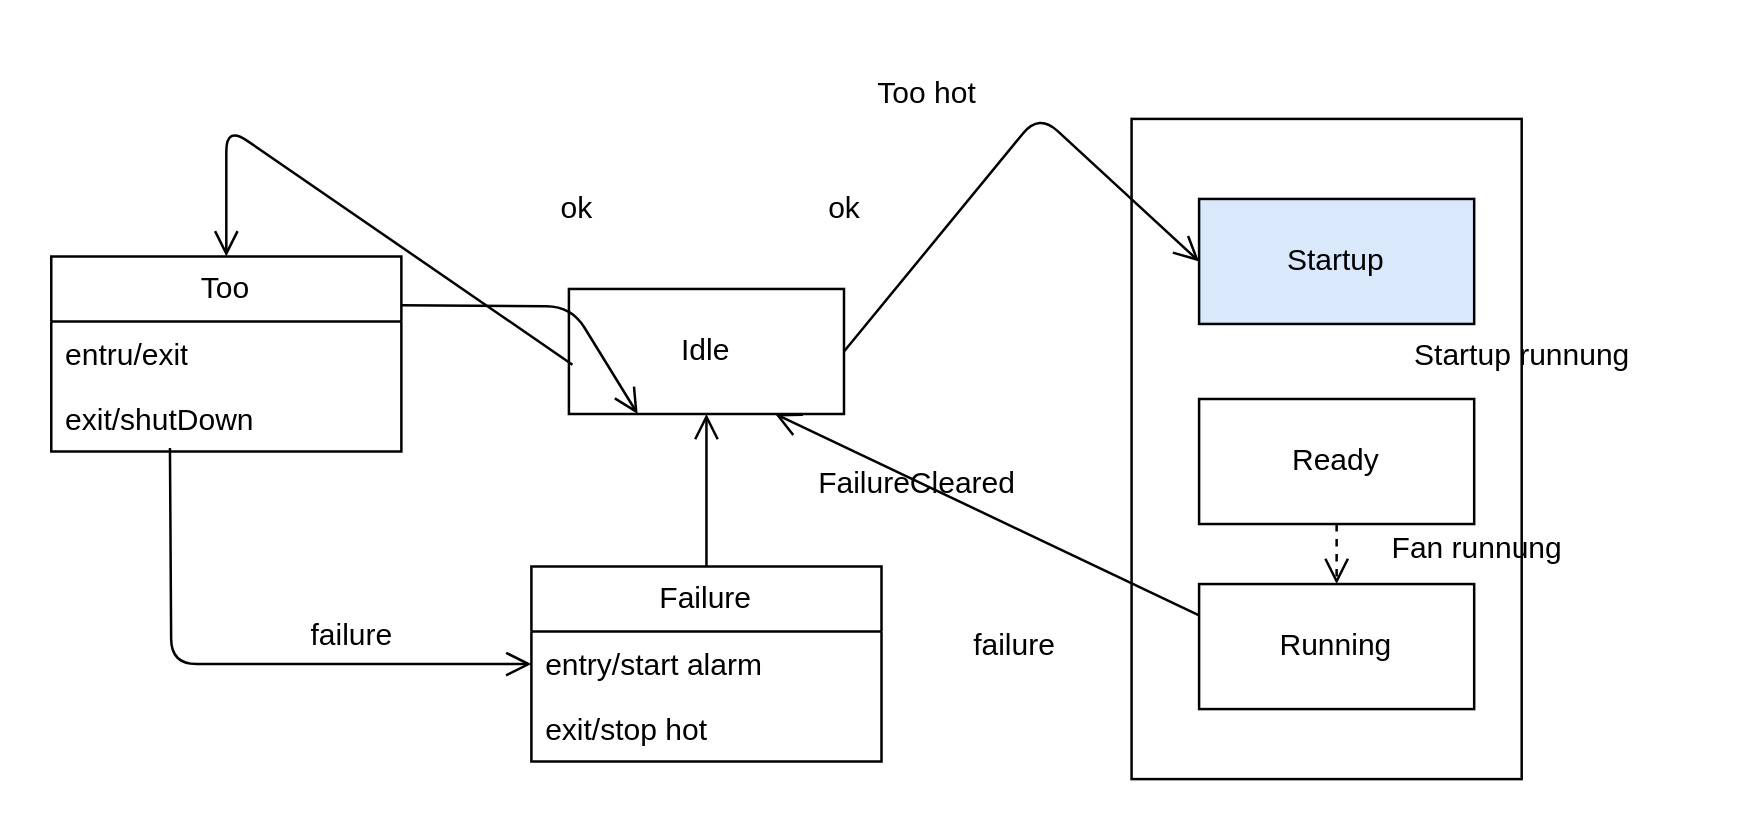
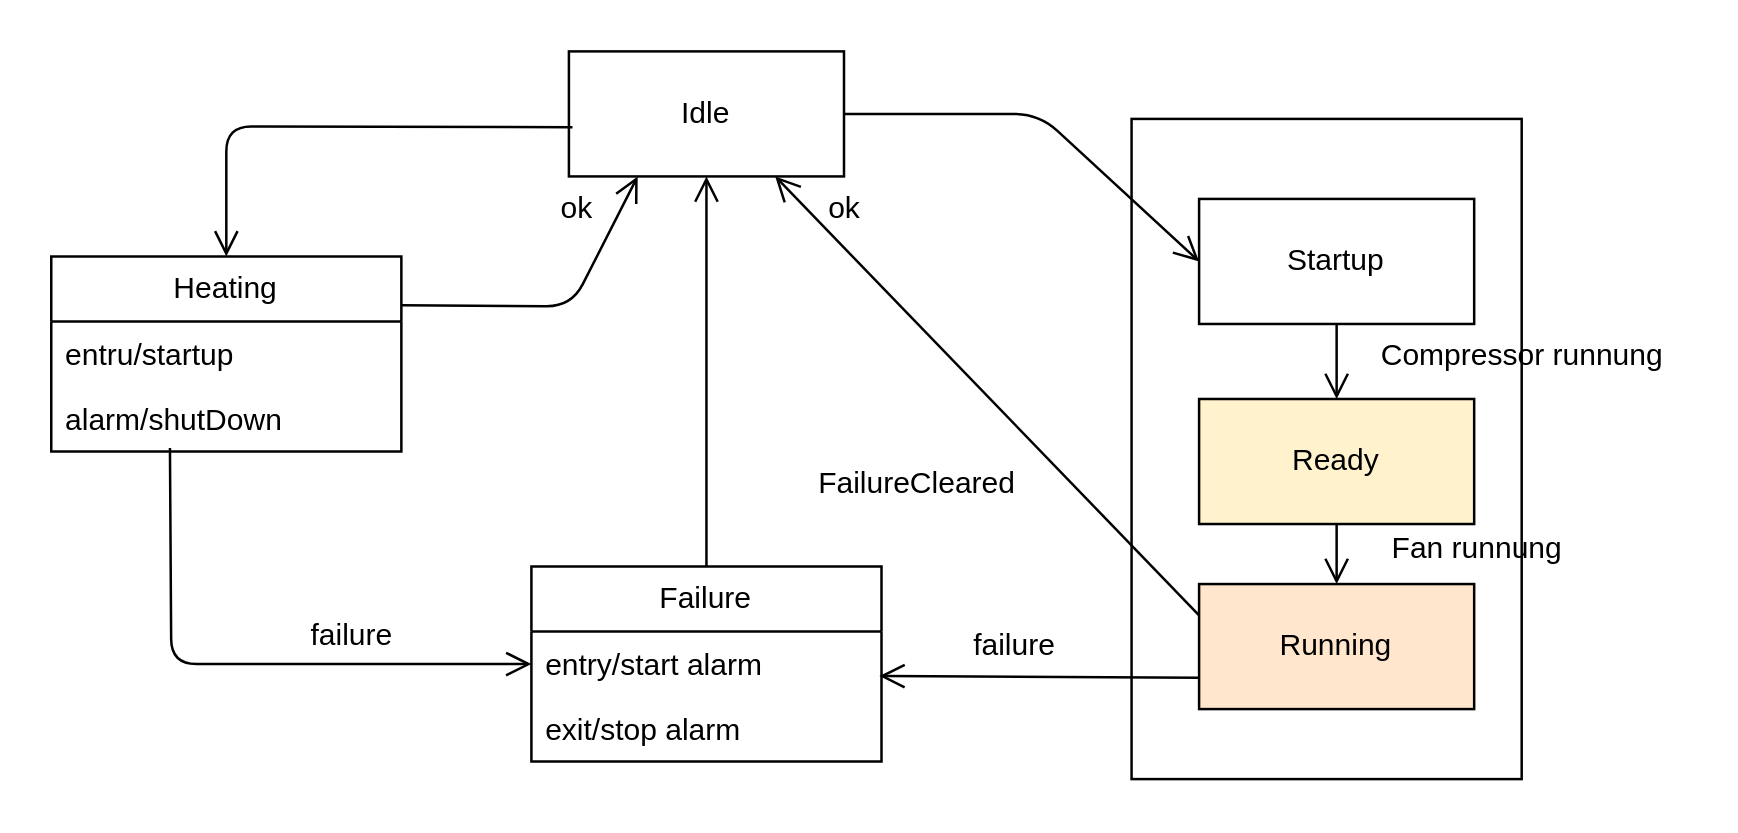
- <mxCell id="22" value="Too hot" style="text;html=1;align=center;verticalAlign=middle;resizable=0;points=[];autosize=1;strokeColor=none;fillColor=none;" vertex="1" parent="1"><mxGeometry x="341" y="24" width="57" height="26" as="geometry" /></mxCell>
- <mxCell id="4" value="Startup" style="html=1;whiteSpace=wrap;fillColor=#dae8fc;" vertex="1" parent="1"><mxGeometry x="479" y="79" width="110" height="50" as="geometry" /></mxCell>
+ <mxCell id="4" value="Startup" style="html=1;whiteSpace=wrap;" vertex="1" parent="1"><mxGeometry x="479" y="79" width="110" height="50" as="geometry" /></mxCell>
- <mxCell id="15" value="Too" style="swimlane;fontStyle=0;childLayout=stackLayout;horizontal=1;startSize=26;fillColor=none;horizontalStack=0;resizeParent=1;resizeParentMax=0;resizeLast=0;collapsible=1;marginBottom=0;whiteSpace=wrap;html=1;" vertex="1" parent="1"><mxGeometry x="20" y="102" width="140" height="78" as="geometry" /></mxCell>
+ <mxCell id="15" value="Heating" style="swimlane;fontStyle=0;childLayout=stackLayout;horizontal=1;startSize=26;fillColor=none;horizontalStack=0;resizeParent=1;resizeParentMax=0;resizeLast=0;collapsible=1;marginBottom=0;whiteSpace=wrap;html=1;" vertex="1" parent="1"><mxGeometry x="20" y="102" width="140" height="78" as="geometry" /></mxCell>
- <mxCell id="2" value="Idle" style="html=1;whiteSpace=wrap;" vertex="1" parent="1"><mxGeometry x="227" y="115" width="110" height="50" as="geometry" /></mxCell>
+ <mxCell id="2" value="Idle" style="html=1;whiteSpace=wrap;" vertex="1" parent="1"><mxGeometry x="227" y="20" width="110" height="50" as="geometry" /></mxCell>
- <mxCell id="28" value="Startup runnung" style="text;html=1;align=center;verticalAlign=middle;resizable=0;points=[];autosize=1;strokeColor=none;fillColor=none;" vertex="1" parent="1"><mxGeometry x="542" y="129" width="131" height="26" as="geometry" /></mxCell>
+ <mxCell id="28" value="Compressor runnung" style="text;html=1;align=center;verticalAlign=middle;resizable=0;points=[];autosize=1;strokeColor=none;fillColor=none;" vertex="1" parent="1"><mxGeometry x="542" y="129" width="131" height="26" as="geometry" /></mxCell>
- <mxCell id="16" value="entru/exit" style="text;strokeColor=none;fillColor=none;align=left;verticalAlign=top;spacingLeft=4;spacingRight=4;overflow=hidden;rotatable=0;points=[[0,0.5],[1,0.5]];portConstraint=eastwest;whiteSpace=wrap;html=1;" vertex="1" parent="15"><mxGeometry y="26" width="140" height="26" as="geometry" /></mxCell>
+ <mxCell id="16" value="entru/startup" style="text;strokeColor=none;fillColor=none;align=left;verticalAlign=top;spacingLeft=4;spacingRight=4;overflow=hidden;rotatable=0;points=[[0,0.5],[1,0.5]];portConstraint=eastwest;whiteSpace=wrap;html=1;" vertex="1" parent="15"><mxGeometry y="26" width="140" height="26" as="geometry" /></mxCell>
+ <mxCell id="8" value="" style="endArrow=open;endFill=1;endSize=8;html=1;exitX=0.5;exitY=1;exitDx=0;exitDy=0;entryX=0.5;entryY=0;entryDx=0;entryDy=0;" edge="1" parent="1" source="4" target="5"><mxGeometry width="160" relative="1" as="geometry"><mxPoint x="194" y="204" as="sourcePoint" /><mxPoint x="354" y="204" as="targetPoint" /></mxGeometry></mxCell>
- <mxCell id="17" value="exit/shutDown" style="text;strokeColor=none;fillColor=none;align=left;verticalAlign=top;spacingLeft=4;spacingRight=4;overflow=hidden;rotatable=0;points=[[0,0.5],[1,0.5]];portConstraint=eastwest;whiteSpace=wrap;html=1;" vertex="1" parent="15"><mxGeometry y="52" width="140" height="26" as="geometry" /></mxCell>
+ <mxCell id="17" value="alarm/shutDown" style="text;strokeColor=none;fillColor=none;align=left;verticalAlign=top;spacingLeft=4;spacingRight=4;overflow=hidden;rotatable=0;points=[[0,0.5],[1,0.5]];portConstraint=eastwest;whiteSpace=wrap;html=1;" vertex="1" parent="15"><mxGeometry y="52" width="140" height="26" as="geometry" /></mxCell>
- <mxCell id="5" value="Ready" style="html=1;whiteSpace=wrap;" vertex="1" parent="1"><mxGeometry x="479" y="159" width="110" height="50" as="geometry" /></mxCell>
+ <mxCell id="5" value="Ready" style="html=1;whiteSpace=wrap;fillColor=#fff2cc;" vertex="1" parent="1"><mxGeometry x="479" y="159" width="110" height="50" as="geometry" /></mxCell>
- <mxCell id="9" value="" style="endArrow=open;endFill=1;endSize=8;html=1;exitX=0.5;exitY=1;exitDx=0;exitDy=0;entryX=0.5;entryY=0;entryDx=0;entryDy=0;dashed=1;" edge="1" parent="1" source="5" target="7"><mxGeometry width="160" relative="1" as="geometry"><mxPoint x="533.66" y="209" as="sourcePoint" /><mxPoint x="533.66" y="239" as="targetPoint" /></mxGeometry></mxCell>
+ <mxCell id="9" value="" style="endArrow=open;endFill=1;endSize=8;html=1;exitX=0.5;exitY=1;exitDx=0;exitDy=0;entryX=0.5;entryY=0;entryDx=0;entryDy=0;" edge="1" parent="1" source="5" target="7"><mxGeometry width="160" relative="1" as="geometry"><mxPoint x="533.66" y="209" as="sourcePoint" /><mxPoint x="533.66" y="239" as="targetPoint" /></mxGeometry></mxCell>
- <mxCell id="7" value="Running" style="html=1;whiteSpace=wrap;" vertex="1" parent="1"><mxGeometry x="479" y="233" width="110" height="50" as="geometry" /></mxCell>
+ <mxCell id="7" value="Running" style="html=1;whiteSpace=wrap;fillColor=#ffe6cc;" vertex="1" parent="1"><mxGeometry x="479" y="233" width="110" height="50" as="geometry" /></mxCell>
+ <mxCell id="14" value="" style="endArrow=open;endFill=1;endSize=8;html=1;exitX=0;exitY=0.75;exitDx=0;exitDy=0;entryX=0.994;entryY=0.684;entryDx=0;entryDy=0;entryPerimeter=0;" edge="1" parent="1" source="7" target="12"><mxGeometry width="160" relative="1" as="geometry"><mxPoint x="544" y="219" as="sourcePoint" /><mxPoint x="544" y="243" as="targetPoint" /></mxGeometry></mxCell>
- <mxCell id="13" value="exit/stop hot" style="text;strokeColor=none;fillColor=none;align=left;verticalAlign=top;spacingLeft=4;spacingRight=4;overflow=hidden;rotatable=0;points=[[0,0.5],[1,0.5]];portConstraint=eastwest;whiteSpace=wrap;html=1;" vertex="1" parent="11"><mxGeometry y="52" width="140" height="26" as="geometry" /></mxCell>
+ <mxCell id="13" value="exit/stop alarm" style="text;strokeColor=none;fillColor=none;align=left;verticalAlign=top;spacingLeft=4;spacingRight=4;overflow=hidden;rotatable=0;points=[[0,0.5],[1,0.5]];portConstraint=eastwest;whiteSpace=wrap;html=1;" vertex="1" parent="11"><mxGeometry y="52" width="140" height="26" as="geometry" /></mxCell>
